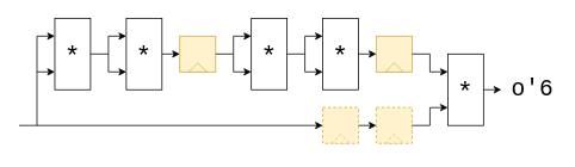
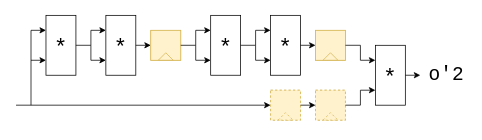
- <mxCell id="34" value="o'6" style="text;html=1;strokeColor=none;fillColor=none;align=center;verticalAlign=middle;whiteSpace=wrap;rounded=0;fontSize=26;fontFamily=Courier New;" parent="1" vertex="1"><mxGeometry x="570" y="90" width="50" height="20" as="geometry" /></mxCell>
+ <mxCell id="34" value="o'2" style="text;html=1;strokeColor=none;fillColor=none;align=center;verticalAlign=middle;whiteSpace=wrap;rounded=0;fontSize=26;fontFamily=Courier New;" parent="1" vertex="1"><mxGeometry x="570" y="90" width="50" height="20" as="geometry" /></mxCell>
